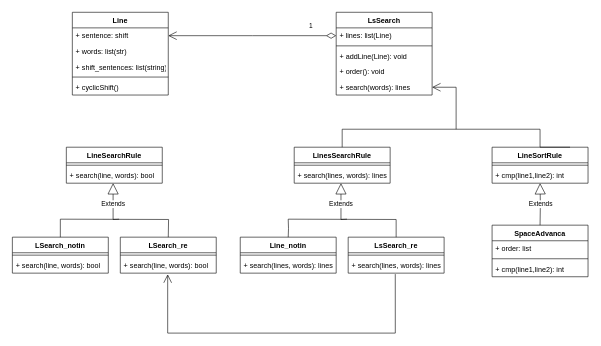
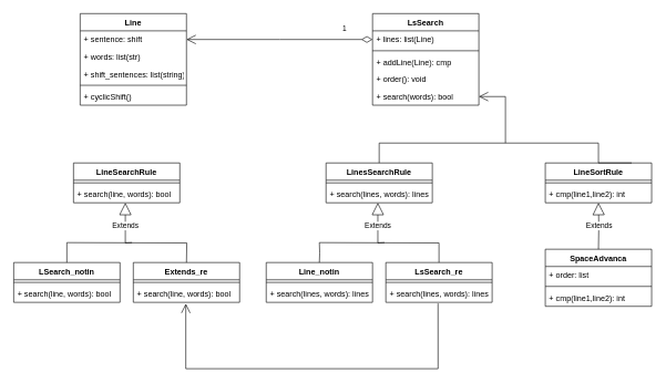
- <mxCell id="11" value="+ addLine(Line): void" style="text;strokeColor=none;fillColor=none;align=left;verticalAlign=top;spacingLeft=4;spacingRight=4;overflow=hidden;rotatable=0;points=[[0,0.5],[1,0.5]];portConstraint=eastwest;" vertex="1" parent="8"><mxGeometry y="60" width="160" height="26" as="geometry" /></mxCell>
+ <mxCell id="11" value="+ addLine(Line): cmp" style="text;strokeColor=none;fillColor=none;align=left;verticalAlign=top;spacingLeft=4;spacingRight=4;overflow=hidden;rotatable=0;points=[[0,0.5],[1,0.5]];portConstraint=eastwest;" vertex="1" parent="8"><mxGeometry y="60" width="160" height="26" as="geometry" /></mxCell>
- <mxCell id="13" value="+ search(words): lines" style="text;strokeColor=none;fillColor=none;align=left;verticalAlign=top;spacingLeft=4;spacingRight=4;overflow=hidden;rotatable=0;points=[[0,0.5],[1,0.5]];portConstraint=eastwest;" vertex="1" parent="8"><mxGeometry y="112" width="160" height="26" as="geometry" /></mxCell>
+ <mxCell id="13" value="+ search(words): bool" style="text;strokeColor=none;fillColor=none;align=left;verticalAlign=top;spacingLeft=4;spacingRight=4;overflow=hidden;rotatable=0;points=[[0,0.5],[1,0.5]];portConstraint=eastwest;" vertex="1" parent="8"><mxGeometry y="112" width="160" height="26" as="geometry" /></mxCell>
- <mxCell id="24" value="LSearch_re" style="swimlane;fontStyle=1;align=center;verticalAlign=top;childLayout=stackLayout;horizontal=1;startSize=26;horizontalStack=0;resizeParent=1;resizeParentMax=0;resizeLast=0;collapsible=1;marginBottom=0;" vertex="1" parent="1"><mxGeometry x="200" y="395" width="160" height="60" as="geometry" /></mxCell>
+ <mxCell id="24" value="Extends_re" style="swimlane;fontStyle=1;align=center;verticalAlign=top;childLayout=stackLayout;horizontal=1;startSize=26;horizontalStack=0;resizeParent=1;resizeParentMax=0;resizeLast=0;collapsible=1;marginBottom=0;" vertex="1" parent="1"><mxGeometry x="200" y="395" width="160" height="60" as="geometry" /></mxCell>
